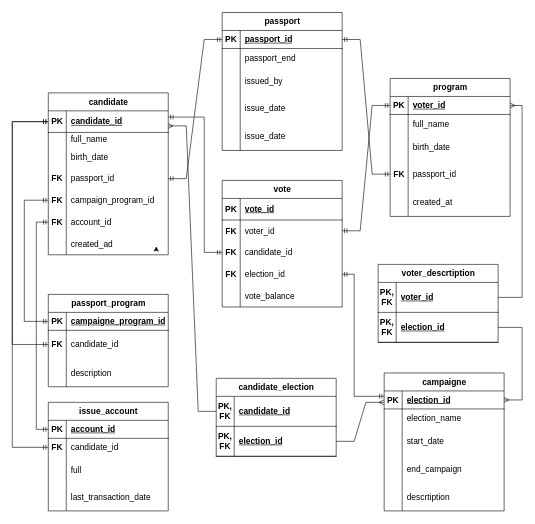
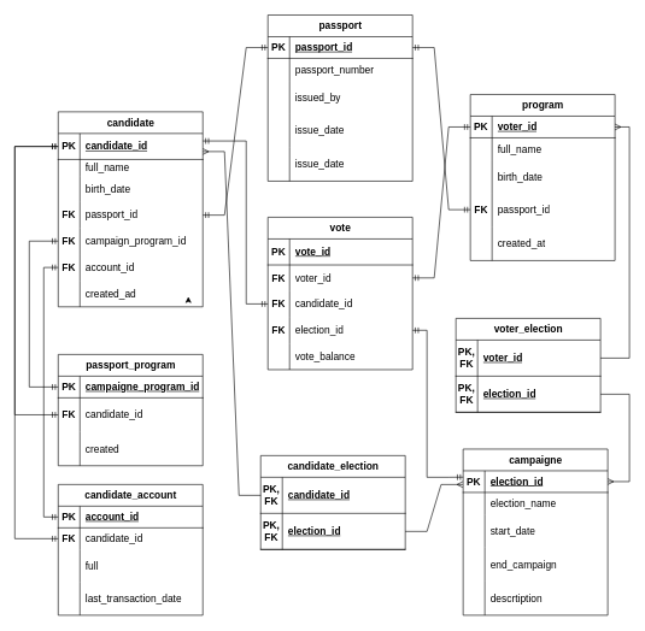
- <mxCell id="8" value="&lt;font style=&quot;font-size: 14px;&quot;&gt;passport_end&lt;/font&gt;" style="shape=partialRectangle;connectable=1;fillColor=none;top=0;left=0;bottom=0;right=0;align=left;spacingLeft=6;overflow=hidden;whiteSpace=wrap;html=1;movable=1;resizable=1;rotatable=1;deletable=1;editable=1;locked=0;" vertex="1" parent="6"><mxGeometry x="30" width="170" height="31" as="geometry"><mxRectangle width="170" height="31" as="alternateBounds" /></mxGeometry></mxCell>
+ <mxCell id="8" value="&lt;font style=&quot;font-size: 14px;&quot;&gt;passport_number&lt;/font&gt;" style="shape=partialRectangle;connectable=1;fillColor=none;top=0;left=0;bottom=0;right=0;align=left;spacingLeft=6;overflow=hidden;whiteSpace=wrap;html=1;movable=1;resizable=1;rotatable=1;deletable=1;editable=1;locked=0;" vertex="1" parent="6"><mxGeometry x="30" width="170" height="31" as="geometry"><mxRectangle width="170" height="31" as="alternateBounds" /></mxGeometry></mxCell>
- <mxCell id="102" value="&lt;p&gt;&lt;font face=&quot;Helvetica&quot; style=&quot;font-size: 14px;&quot;&gt;voter_descrtiption&lt;/font&gt;&lt;/p&gt;" style="shape=table;startSize=30;container=1;collapsible=1;childLayout=tableLayout;fixedRows=0;rowLines=0;fontStyle=1;align=center;resizeLast=1;html=1;movable=1;resizable=1;rotatable=1;deletable=1;editable=1;locked=0;connectable=1;" vertex="1" parent="1"><mxGeometry x="630" y="440" width="200" height="130" as="geometry" /></mxCell>
+ <mxCell id="102" value="&lt;p&gt;&lt;font face=&quot;Helvetica&quot; style=&quot;font-size: 14px;&quot;&gt;voter_election&lt;/font&gt;&lt;/p&gt;" style="shape=table;startSize=30;container=1;collapsible=1;childLayout=tableLayout;fixedRows=0;rowLines=0;fontStyle=1;align=center;resizeLast=1;html=1;movable=1;resizable=1;rotatable=1;deletable=1;editable=1;locked=0;connectable=1;" vertex="1" parent="1"><mxGeometry x="630" y="440" width="200" height="130" as="geometry" /></mxCell>
- <mxCell id="81" value="&lt;font style=&quot;font-size: 14px;&quot;&gt;description&lt;/font&gt;" style="shape=partialRectangle;connectable=1;fillColor=none;top=0;left=0;bottom=0;right=0;align=left;spacingLeft=6;overflow=hidden;whiteSpace=wrap;html=1;movable=1;resizable=1;rotatable=1;deletable=1;editable=1;locked=0;" vertex="1" parent="79"><mxGeometry x="30" width="170" height="47" as="geometry"><mxRectangle width="170" height="47" as="alternateBounds" /></mxGeometry></mxCell>
+ <mxCell id="81" value="&lt;font style=&quot;font-size: 14px;&quot;&gt;created&lt;/font&gt;" style="shape=partialRectangle;connectable=1;fillColor=none;top=0;left=0;bottom=0;right=0;align=left;spacingLeft=6;overflow=hidden;whiteSpace=wrap;html=1;movable=1;resizable=1;rotatable=1;deletable=1;editable=1;locked=0;" vertex="1" parent="79"><mxGeometry x="30" width="170" height="47" as="geometry"><mxRectangle width="170" height="47" as="alternateBounds" /></mxGeometry></mxCell>
- <mxCell id="59" value="&lt;p&gt;&lt;font face=&quot;Helvetica&quot; style=&quot;font-size: 14px;&quot;&gt;issue_account&lt;/font&gt;&lt;/p&gt;" style="shape=table;startSize=30;container=1;collapsible=1;childLayout=tableLayout;fixedRows=0;rowLines=0;fontStyle=1;align=center;resizeLast=1;html=1;movable=1;resizable=1;rotatable=1;deletable=1;editable=1;locked=0;connectable=1;" vertex="1" parent="1"><mxGeometry x="80" y="670" width="200" height="181" as="geometry" /></mxCell>
+ <mxCell id="59" value="&lt;p&gt;&lt;font face=&quot;Helvetica&quot; style=&quot;font-size: 14px;&quot;&gt;candidate_account&lt;/font&gt;&lt;/p&gt;" style="shape=table;startSize=30;container=1;collapsible=1;childLayout=tableLayout;fixedRows=0;rowLines=0;fontStyle=1;align=center;resizeLast=1;html=1;movable=1;resizable=1;rotatable=1;deletable=1;editable=1;locked=0;connectable=1;" vertex="1" parent="1"><mxGeometry x="80" y="670" width="200" height="181" as="geometry" /></mxCell>
